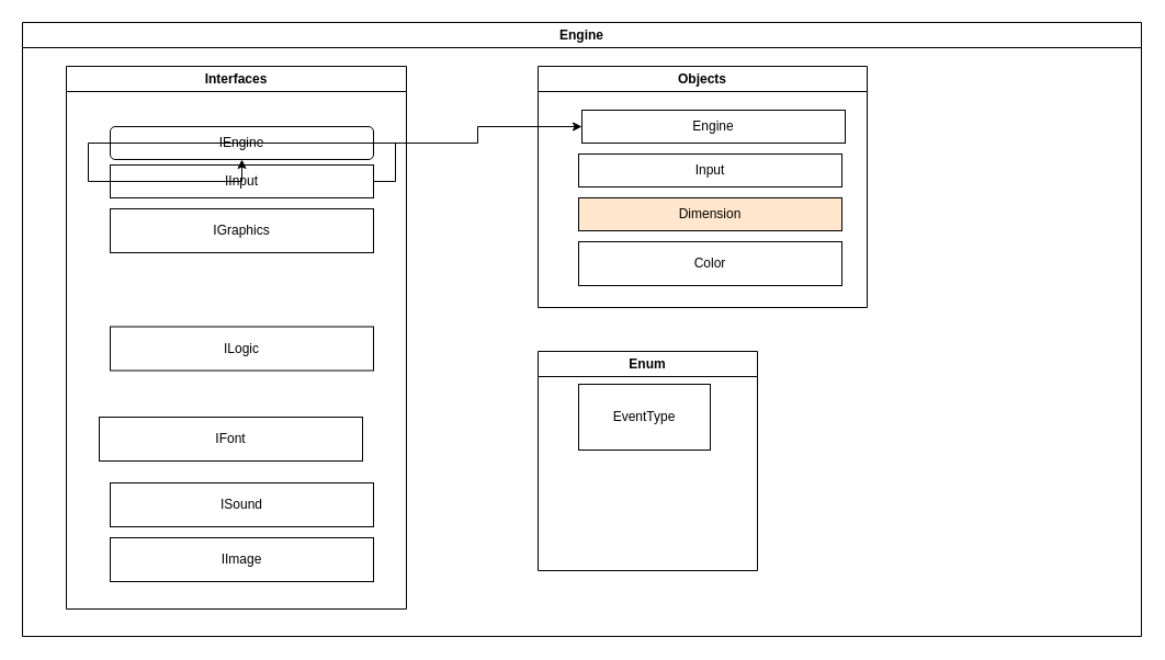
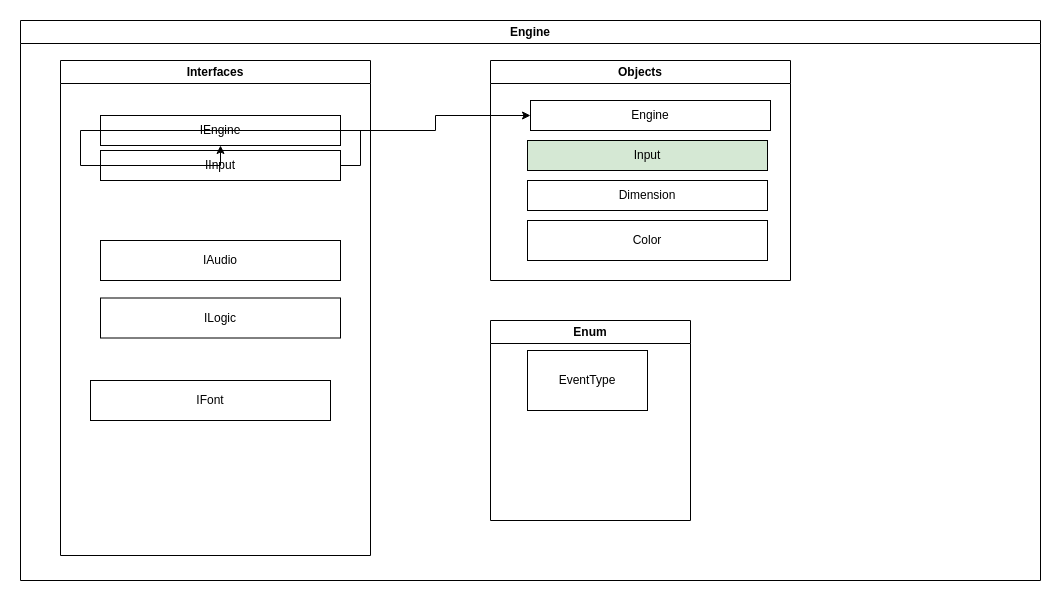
- <mxCell id="9" value="IEngine" style="whiteSpace=wrap;html=1;rounded=1;" vertex="1" parent="8"><mxGeometry x="40" y="55" width="240" height="30" as="geometry" /></mxCell>
+ <mxCell id="9" value="IEngine" style="rounded=0;whiteSpace=wrap;html=1;" vertex="1" parent="8"><mxGeometry x="40" y="55" width="240" height="30" as="geometry" /></mxCell>
- <mxCell id="4" value="Input" style="rounded=0;whiteSpace=wrap;html=1;" vertex="1" parent="3"><mxGeometry x="37" y="80" width="240" height="30" as="geometry" /></mxCell>
+ <mxCell id="4" value="Input" style="rounded=0;whiteSpace=wrap;html=1;fillColor=#d5e8d4;" vertex="1" parent="3"><mxGeometry x="37" y="80" width="240" height="30" as="geometry" /></mxCell>
- <mxCell id="6" value="Dimension" style="rounded=0;whiteSpace=wrap;html=1;fillColor=#ffe6cc;" vertex="1" parent="3"><mxGeometry x="37" y="120" width="240" height="30" as="geometry" /></mxCell>
+ <mxCell id="6" value="Dimension" style="rounded=0;whiteSpace=wrap;html=1;" vertex="1" parent="3"><mxGeometry x="37" y="120" width="240" height="30" as="geometry" /></mxCell>
- <mxCell id="10" value="IGraphics" style="rounded=0;whiteSpace=wrap;html=1;" vertex="1" parent="8"><mxGeometry x="40" y="130" width="240" height="40" as="geometry" /></mxCell>
+ <mxCell id="12" value="IAudio" style="rounded=0;whiteSpace=wrap;html=1;" vertex="1" parent="8"><mxGeometry x="40" y="180" width="240" height="40" as="geometry" /></mxCell>
- <mxCell id="15" value="ISound" style="rounded=0;whiteSpace=wrap;html=1;" vertex="1" parent="8"><mxGeometry x="40" y="380" width="240" height="40" as="geometry" /></mxCell>
- <mxCell id="13" value="IImage" style="rounded=0;whiteSpace=wrap;html=1;" vertex="1" parent="8"><mxGeometry x="40" y="430" width="240" height="40" as="geometry" /></mxCell>
